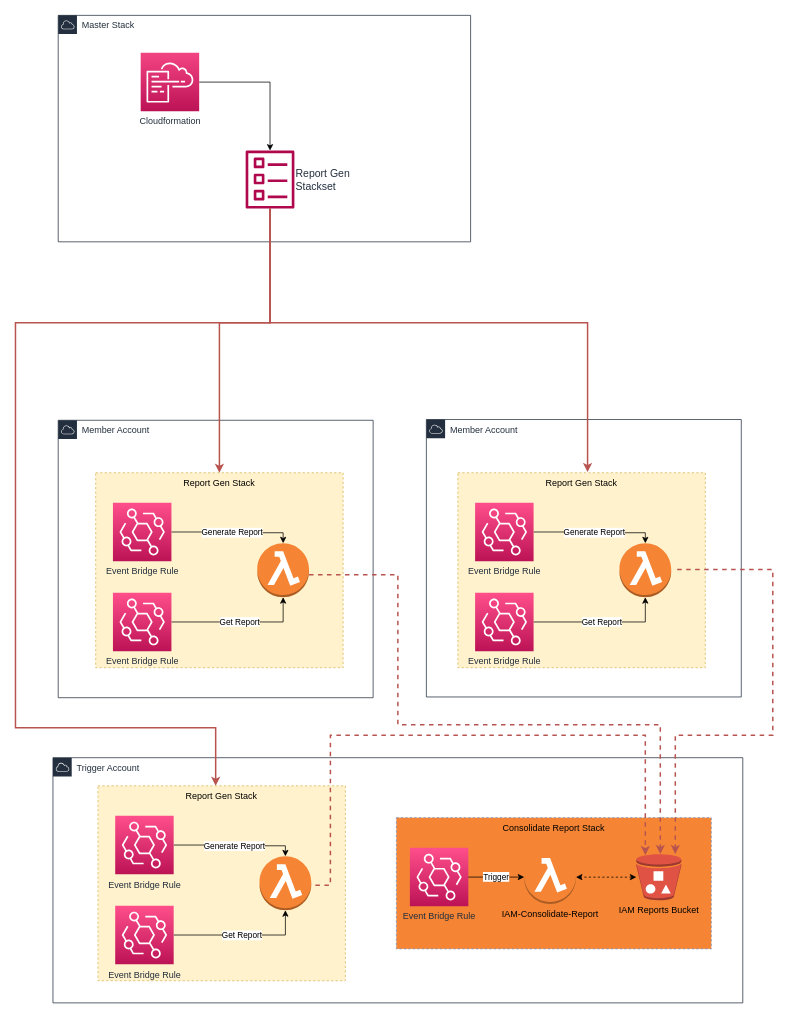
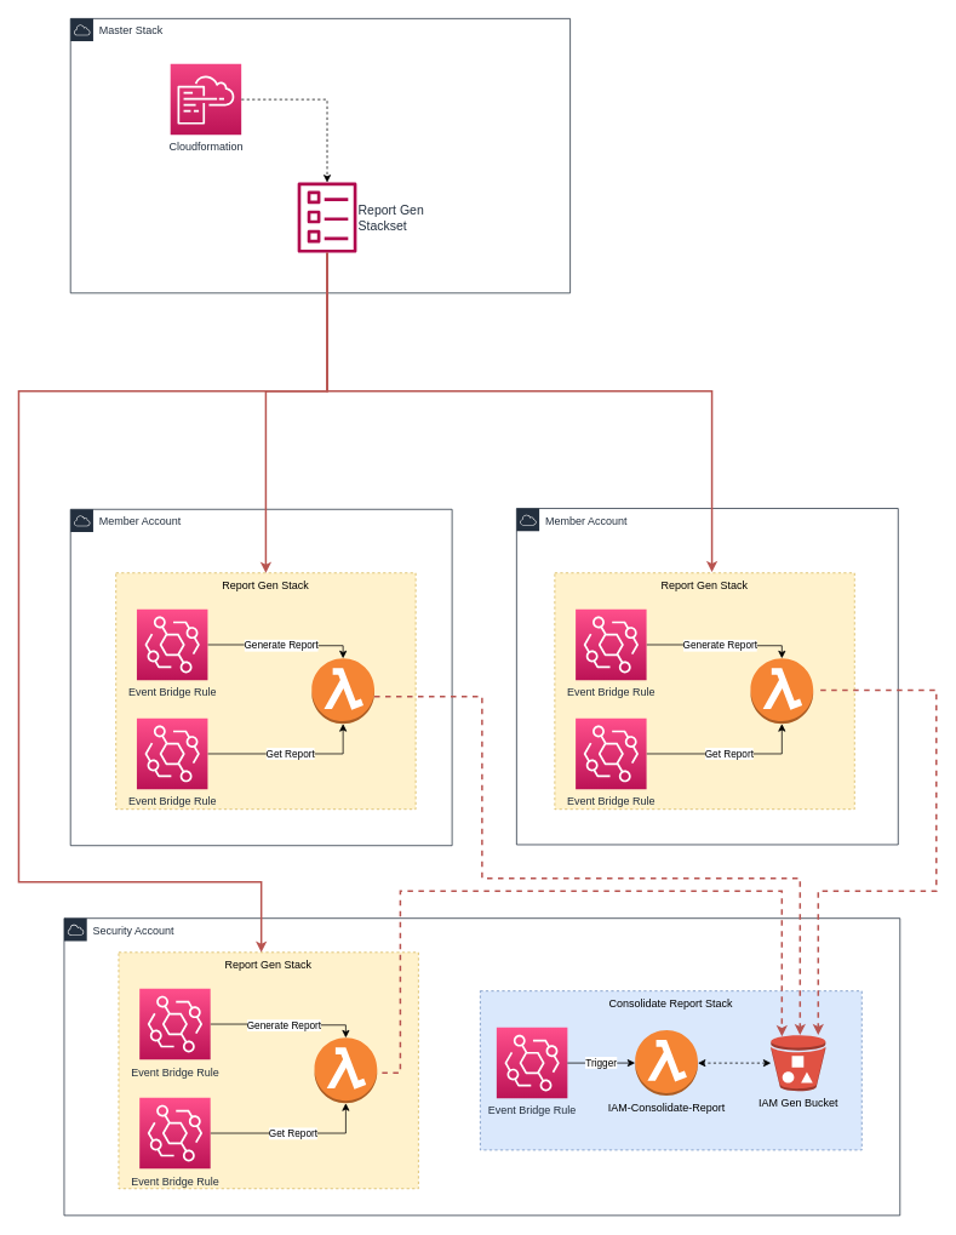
- <mxCell id="35" style="edgeStyle=orthogonalEdgeStyle;rounded=0;orthogonalLoop=1;jettySize=auto;html=1;startArrow=none;startFill=0;" edge="1" parent="34" source="36" target="37"><mxGeometry relative="1" as="geometry" /></mxCell>
+ <mxCell id="35" style="edgeStyle=orthogonalEdgeStyle;rounded=0;orthogonalLoop=1;jettySize=auto;html=1;startArrow=none;startFill=0;dashed=1;" edge="1" parent="34" source="36" target="37"><mxGeometry relative="1" as="geometry" /></mxCell>
- <mxCell id="10" value="Trigger Account" style="points=[[0,0],[0.25,0],[0.5,0],[0.75,0],[1,0],[1,0.25],[1,0.5],[1,0.75],[1,1],[0.75,1],[0.5,1],[0.25,1],[0,1],[0,0.75],[0,0.5],[0,0.25]];outlineConnect=0;gradientColor=none;html=1;whiteSpace=wrap;fontSize=12;fontStyle=0;container=1;pointerEvents=0;collapsible=0;recursiveResize=0;shape=mxgraph.aws4.group;grIcon=mxgraph.aws4.group_aws_cloud;strokeColor=#232F3E;fillColor=none;verticalAlign=top;align=left;spacingLeft=30;fontColor=#232F3E;dashed=0;" vertex="1" parent="1"><mxGeometry x="70" y="1010" width="920" height="327" as="geometry" /></mxCell>
+ <mxCell id="10" value="Security Account" style="points=[[0,0],[0.25,0],[0.5,0],[0.75,0],[1,0],[1,0.25],[1,0.5],[1,0.75],[1,1],[0.75,1],[0.5,1],[0.25,1],[0,1],[0,0.75],[0,0.5],[0,0.25]];outlineConnect=0;gradientColor=none;html=1;whiteSpace=wrap;fontSize=12;fontStyle=0;container=1;pointerEvents=0;collapsible=0;recursiveResize=0;shape=mxgraph.aws4.group;grIcon=mxgraph.aws4.group_aws_cloud;strokeColor=#232F3E;fillColor=none;verticalAlign=top;align=left;spacingLeft=30;fontColor=#232F3E;dashed=0;" vertex="1" parent="1"><mxGeometry x="70" y="1010" width="920" height="327" as="geometry" /></mxCell>
- <mxCell id="19" value="Consolidate Report Stack" style="fillColor=#f58534;strokeColor=#6c8ebf;dashed=1;verticalAlign=top;fontStyle=0;" vertex="1" parent="18"><mxGeometry width="420" height="175" as="geometry" /></mxCell>
+ <mxCell id="19" value="Consolidate Report Stack" style="fillColor=#dae8fc;strokeColor=#6c8ebf;dashed=1;verticalAlign=top;fontStyle=0;" vertex="1" parent="18"><mxGeometry width="420" height="175" as="geometry" /></mxCell>
- <mxCell id="20" value="IAM Reports Bucket" style="outlineConnect=0;dashed=0;verticalLabelPosition=bottom;verticalAlign=top;align=center;html=1;shape=mxgraph.aws3.bucket_with_objects;fillColor=#E05243;gradientColor=none;" vertex="1" parent="18"><mxGeometry x="320" y="48.5" width="60" height="61.5" as="geometry" /></mxCell>
+ <mxCell id="20" value="IAM Gen Bucket" style="outlineConnect=0;dashed=0;verticalLabelPosition=bottom;verticalAlign=top;align=center;html=1;shape=mxgraph.aws3.bucket_with_objects;fillColor=#E05243;gradientColor=none;" vertex="1" parent="18"><mxGeometry x="320" y="48.5" width="60" height="61.5" as="geometry" /></mxCell>
